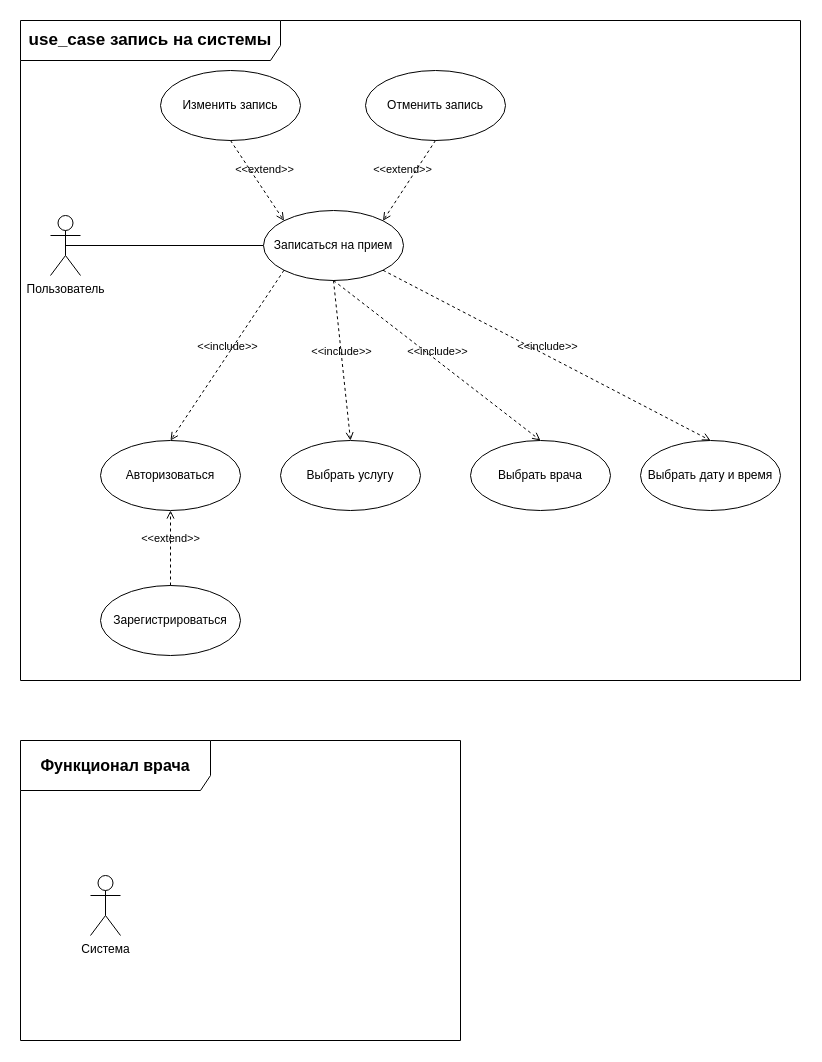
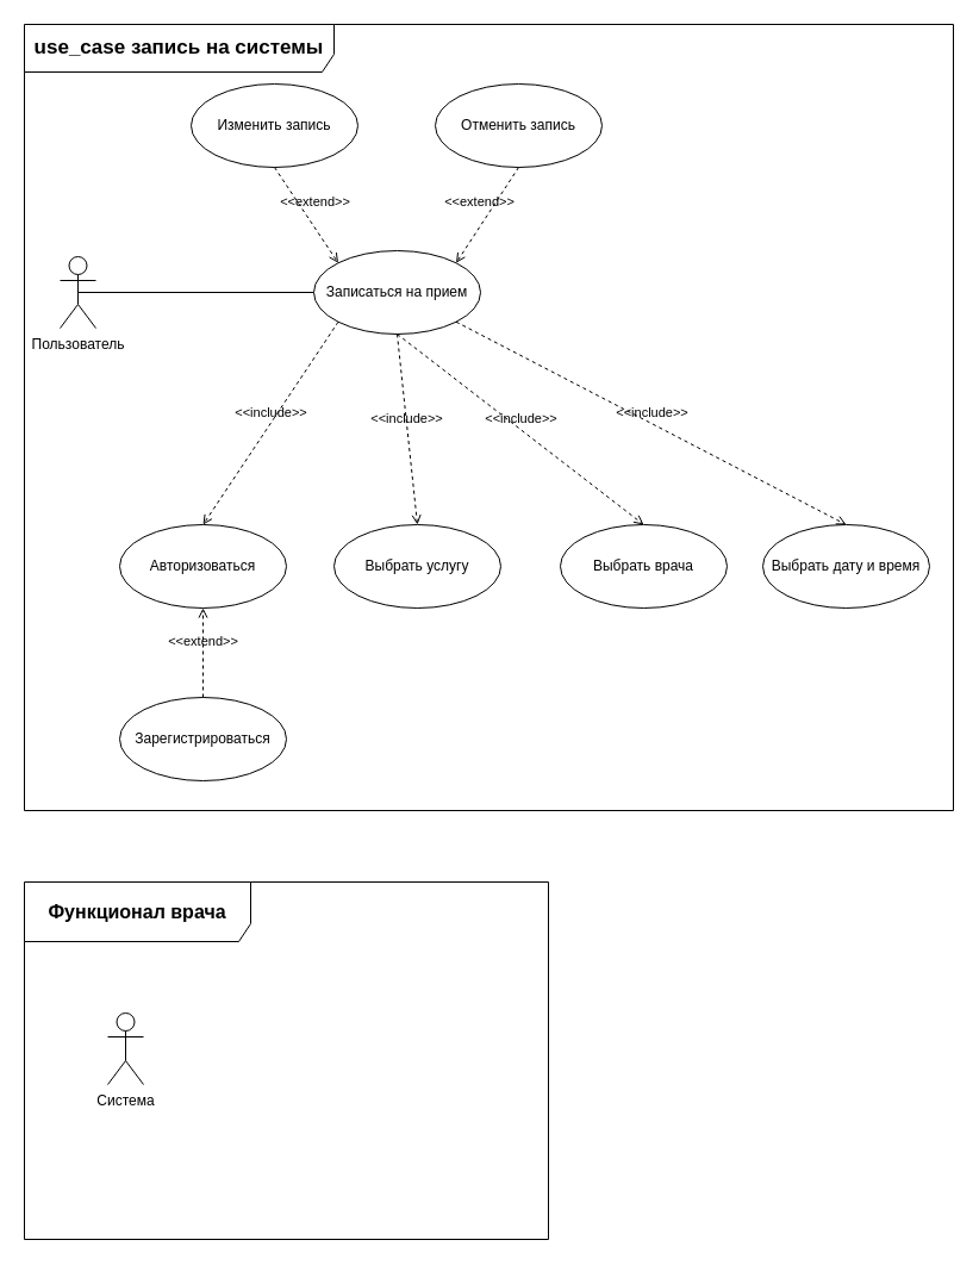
- <mxCell id="21" value="Система" style="shape=umlActor;verticalLabelPosition=bottom;verticalAlign=top;html=1;" parent="1" vertex="1"><mxGeometry x="90" y="875" width="30" height="60" as="geometry" /></mxCell>
+ <mxCell id="21" value="Система" style="shape=umlActor;verticalLabelPosition=bottom;verticalAlign=top;html=1;" parent="1" vertex="1"><mxGeometry x="90" y="850" width="30" height="60" as="geometry" /></mxCell>
